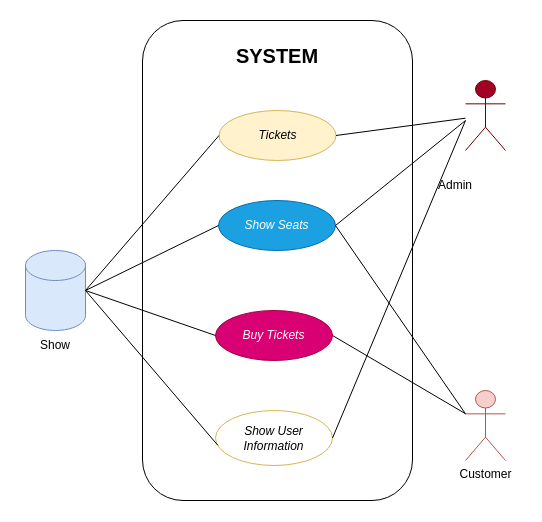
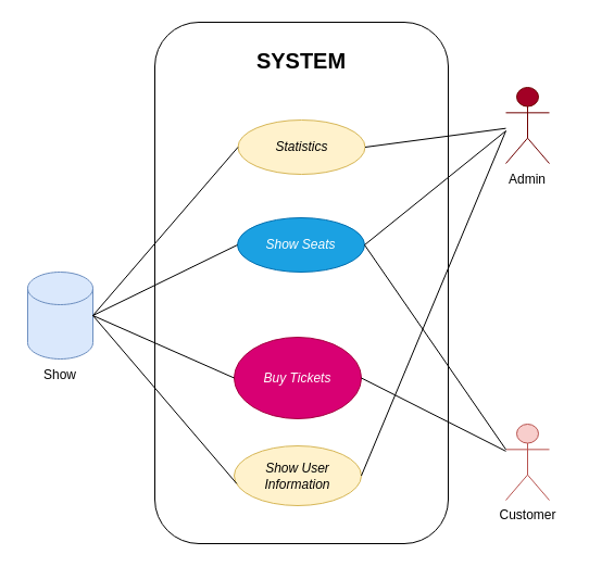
- <mxCell id="9" value="&lt;i&gt;Tickets&lt;/i&gt;" style="ellipse;whiteSpace=wrap;html=1;rounded=0;fillColor=#fff2cc;strokeColor=#d6b656;" parent="1" vertex="1"><mxGeometry x="218.5" y="110" width="117" height="50" as="geometry" /></mxCell>
+ <mxCell id="9" value="&lt;i&gt;Statistics&lt;/i&gt;" style="ellipse;whiteSpace=wrap;html=1;rounded=0;fillColor=#fff2cc;strokeColor=#d6b656;" parent="1" vertex="1"><mxGeometry x="218.5" y="110" width="117" height="50" as="geometry" /></mxCell>
- <mxCell id="6" value="Admin" style="text;html=1;strokeColor=none;fillColor=none;align=center;verticalAlign=middle;whiteSpace=wrap;rounded=0;" parent="1" vertex="1"><mxGeometry x="420" y="170" width="70" height="30" as="geometry" /></mxCell>
+ <mxCell id="6" value="Admin" style="text;html=1;strokeColor=none;fillColor=none;align=center;verticalAlign=middle;whiteSpace=wrap;rounded=0;" parent="1" vertex="1"><mxGeometry x="450" y="150" width="70" height="30" as="geometry" /></mxCell>
- <mxCell id="11" value="&lt;i&gt;Buy Tickets&lt;/i&gt;" style="ellipse;whiteSpace=wrap;html=1;rounded=0;fillColor=#d80073;strokeColor=#A50040;fontColor=#ffffff;" parent="1" vertex="1"><mxGeometry x="215" y="310" width="117" height="50" as="geometry" /></mxCell>
+ <mxCell id="11" value="&lt;i&gt;Buy Tickets&lt;/i&gt;" style="ellipse;whiteSpace=wrap;html=1;rounded=0;fillColor=#d80073;strokeColor=#A50040;fontColor=#ffffff;" parent="1" vertex="1"><mxGeometry x="215" y="310" width="117" height="75" as="geometry" /></mxCell>
- <mxCell id="12" value="&lt;i&gt;Show User Information&lt;/i&gt;" style="ellipse;whiteSpace=wrap;html=1;rounded=0;fillColor=#ffffff;strokeColor=#d6b656;" parent="1" vertex="1"><mxGeometry x="215" y="410" width="117" height="55" as="geometry" /></mxCell>
+ <mxCell id="12" value="&lt;i&gt;Show User Information&lt;/i&gt;" style="ellipse;whiteSpace=wrap;html=1;rounded=0;fillColor=#fff2cc;strokeColor=#d6b656;" parent="1" vertex="1"><mxGeometry x="215" y="410" width="117" height="55" as="geometry" /></mxCell>
